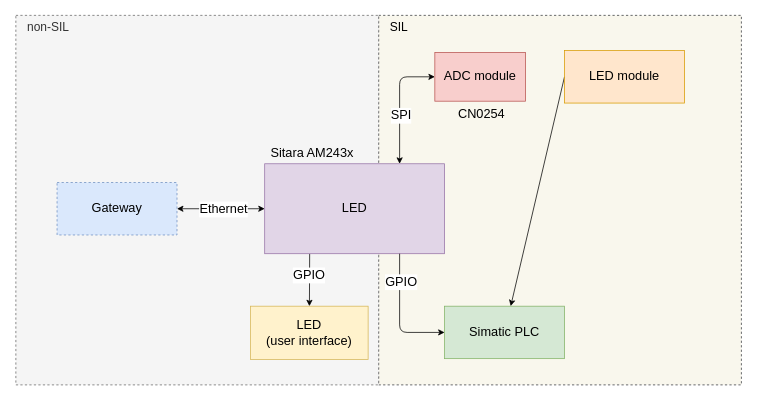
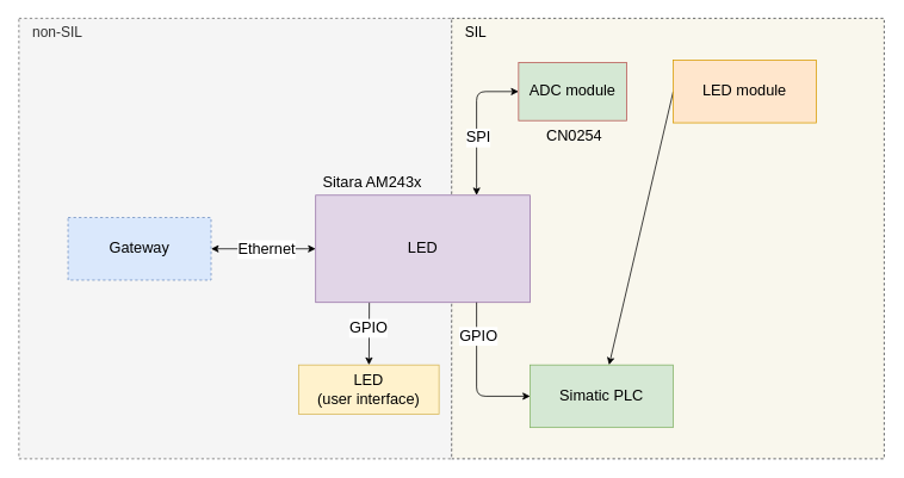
- <mxCell id="17" value="ADC module" style="rounded=0;whiteSpace=wrap;html=1;fillColor=#f8cecc;strokeColor=#b85450;container=0;fontSize=17;" parent="1" vertex="1"><mxGeometry x="579" y="69.5" width="121" height="65" as="geometry" /></mxCell>
+ <mxCell id="17" value="ADC module" style="rounded=0;whiteSpace=wrap;html=1;fillColor=#d5e8d4;strokeColor=#b85450;container=0;fontSize=17;" parent="1" vertex="1"><mxGeometry x="579" y="69.5" width="121" height="65" as="geometry" /></mxCell>
- <mxCell id="18" value="LED&lt;br&gt;(user interface)" style="rounded=0;whiteSpace=wrap;html=1;fillColor=#fff2cc;strokeColor=#d6b656;container=0;fontSize=17;" parent="1" vertex="1"><mxGeometry x="333" y="408" width="157" height="71" as="geometry" /></mxCell>
+ <mxCell id="18" value="LED&lt;br&gt;(user interface)" style="rounded=0;whiteSpace=wrap;html=1;fillColor=#fff2cc;strokeColor=#d6b656;container=0;fontSize=17;" parent="1" vertex="1"><mxGeometry x="333" y="408" width="157" height="55" as="geometry" /></mxCell>
